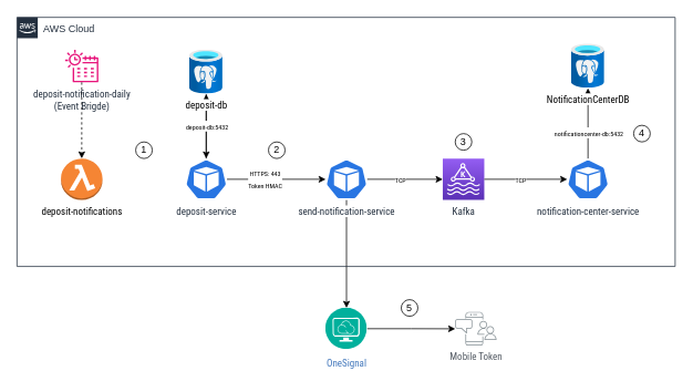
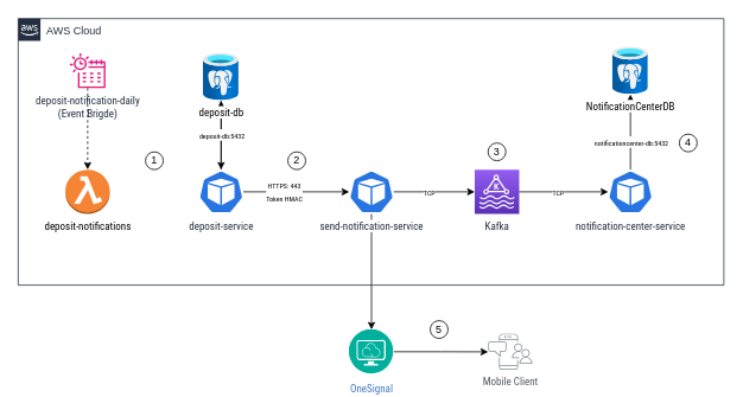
- <mxCell id="30" value="&lt;font data-font-src=&quot;https://fonts.googleapis.com/css?family=Roboto+Condensed&quot; face=&quot;Roboto Condensed&quot;&gt;Mobile Token&lt;/font&gt;" style="outlineConnect=0;gradientColor=none;fontColor=#545B64;strokeColor=none;fillColor=#879196;dashed=0;verticalLabelPosition=bottom;verticalAlign=top;align=center;html=1;fontSize=12;fontStyle=0;aspect=fixed;shape=mxgraph.aws4.illustration_notification;pointerEvents=1;labelBackgroundColor=#ffffff;" vertex="1" parent="1"><mxGeometry x="548" y="374.75" width="50" height="40.5" as="geometry" /></mxCell>
+ <mxCell id="30" value="&lt;font data-font-src=&quot;https://fonts.googleapis.com/css?family=Roboto+Condensed&quot; face=&quot;Roboto Condensed&quot;&gt;Mobile Client&lt;/font&gt;" style="outlineConnect=0;gradientColor=none;fontColor=#545B64;strokeColor=none;fillColor=#879196;dashed=0;verticalLabelPosition=bottom;verticalAlign=top;align=center;html=1;fontSize=12;fontStyle=0;aspect=fixed;shape=mxgraph.aws4.illustration_notification;pointerEvents=1;labelBackgroundColor=#ffffff;" vertex="1" parent="1"><mxGeometry x="548" y="374.75" width="50" height="40.5" as="geometry" /></mxCell>
